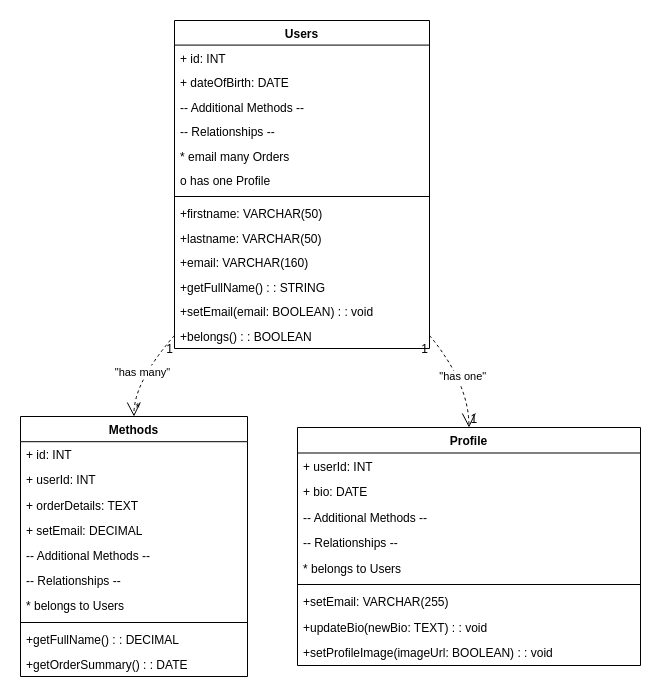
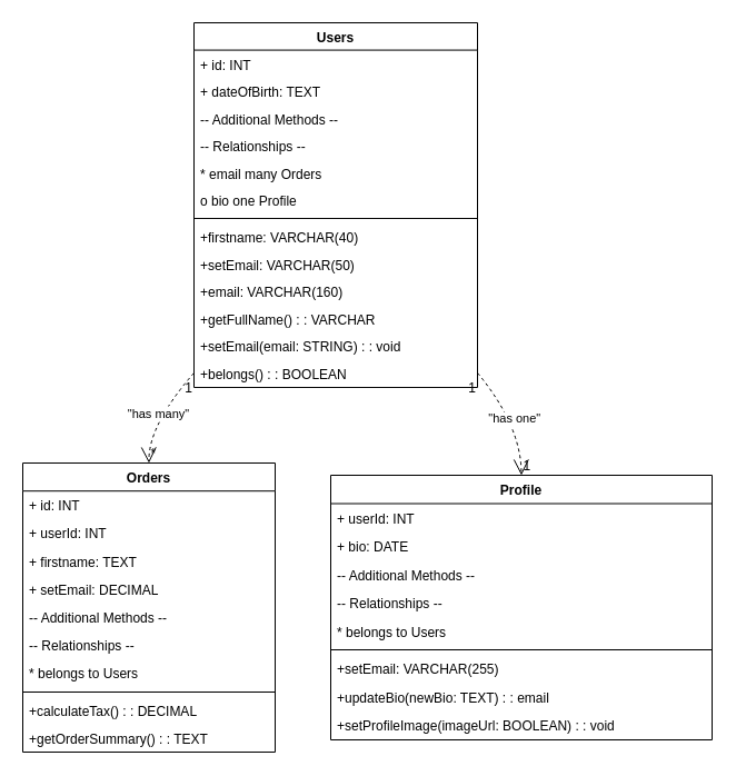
- <mxCell id="4" value="+ dateOfBirth: DATE" style="text;strokeColor=none;fillColor=none;align=left;verticalAlign=top;spacingLeft=4;spacingRight=4;overflow=hidden;rotatable=0;points=[[0,0.5],[1,0.5]];portConstraint=eastwest;" vertex="1" parent="2"><mxGeometry y="49" width="255" height="25" as="geometry" /></mxCell>
+ <mxCell id="4" value="+ dateOfBirth: TEXT" style="text;strokeColor=none;fillColor=none;align=left;verticalAlign=top;spacingLeft=4;spacingRight=4;overflow=hidden;rotatable=0;points=[[0,0.5],[1,0.5]];portConstraint=eastwest;" vertex="1" parent="2"><mxGeometry y="49" width="255" height="25" as="geometry" /></mxCell>
- <mxCell id="8" value="o has one Profile" style="text;strokeColor=none;fillColor=none;align=left;verticalAlign=top;spacingLeft=4;spacingRight=4;overflow=hidden;rotatable=0;points=[[0,0.5],[1,0.5]];portConstraint=eastwest;" vertex="1" parent="2"><mxGeometry y="147" width="255" height="25" as="geometry" /></mxCell>
+ <mxCell id="8" value="o bio one Profile" style="text;strokeColor=none;fillColor=none;align=left;verticalAlign=top;spacingLeft=4;spacingRight=4;overflow=hidden;rotatable=0;points=[[0,0.5],[1,0.5]];portConstraint=eastwest;" vertex="1" parent="2"><mxGeometry y="147" width="255" height="25" as="geometry" /></mxCell>
- <mxCell id="10" value="+firstname: VARCHAR(50)" style="text;strokeColor=none;fillColor=none;align=left;verticalAlign=top;spacingLeft=4;spacingRight=4;overflow=hidden;rotatable=0;points=[[0,0.5],[1,0.5]];portConstraint=eastwest;" vertex="1" parent="2"><mxGeometry y="180" width="255" height="25" as="geometry" /></mxCell>
+ <mxCell id="10" value="+firstname: VARCHAR(40)" style="text;strokeColor=none;fillColor=none;align=left;verticalAlign=top;spacingLeft=4;spacingRight=4;overflow=hidden;rotatable=0;points=[[0,0.5],[1,0.5]];portConstraint=eastwest;" vertex="1" parent="2"><mxGeometry y="180" width="255" height="25" as="geometry" /></mxCell>
- <mxCell id="11" value="+lastname: VARCHAR(50)" style="text;strokeColor=none;fillColor=none;align=left;verticalAlign=top;spacingLeft=4;spacingRight=4;overflow=hidden;rotatable=0;points=[[0,0.5],[1,0.5]];portConstraint=eastwest;" vertex="1" parent="2"><mxGeometry y="205" width="255" height="25" as="geometry" /></mxCell>
+ <mxCell id="11" value="+setEmail: VARCHAR(50)" style="text;strokeColor=none;fillColor=none;align=left;verticalAlign=top;spacingLeft=4;spacingRight=4;overflow=hidden;rotatable=0;points=[[0,0.5],[1,0.5]];portConstraint=eastwest;" vertex="1" parent="2"><mxGeometry y="205" width="255" height="25" as="geometry" /></mxCell>
- <mxCell id="13" value="+getFullName() : : STRING" style="text;strokeColor=none;fillColor=none;align=left;verticalAlign=top;spacingLeft=4;spacingRight=4;overflow=hidden;rotatable=0;points=[[0,0.5],[1,0.5]];portConstraint=eastwest;" vertex="1" parent="2"><mxGeometry y="254" width="255" height="25" as="geometry" /></mxCell>
+ <mxCell id="13" value="+getFullName() : : VARCHAR" style="text;strokeColor=none;fillColor=none;align=left;verticalAlign=top;spacingLeft=4;spacingRight=4;overflow=hidden;rotatable=0;points=[[0,0.5],[1,0.5]];portConstraint=eastwest;" vertex="1" parent="2"><mxGeometry y="254" width="255" height="25" as="geometry" /></mxCell>
- <mxCell id="14" value="+setEmail(email: BOOLEAN) : : void" style="text;strokeColor=none;fillColor=none;align=left;verticalAlign=top;spacingLeft=4;spacingRight=4;overflow=hidden;rotatable=0;points=[[0,0.5],[1,0.5]];portConstraint=eastwest;" vertex="1" parent="2"><mxGeometry y="278" width="255" height="25" as="geometry" /></mxCell>
+ <mxCell id="14" value="+setEmail(email: STRING) : : void" style="text;strokeColor=none;fillColor=none;align=left;verticalAlign=top;spacingLeft=4;spacingRight=4;overflow=hidden;rotatable=0;points=[[0,0.5],[1,0.5]];portConstraint=eastwest;" vertex="1" parent="2"><mxGeometry y="278" width="255" height="25" as="geometry" /></mxCell>
- <mxCell id="16" value="Methods" style="swimlane;fontStyle=1;align=center;verticalAlign=top;childLayout=stackLayout;horizontal=1;startSize=25.2;horizontalStack=0;resizeParent=1;resizeParentMax=0;resizeLast=0;collapsible=0;marginBottom=0;" vertex="1" parent="1"><mxGeometry x="20" y="416" width="227" height="260" as="geometry" /></mxCell>
+ <mxCell id="16" value="Orders" style="swimlane;fontStyle=1;align=center;verticalAlign=top;childLayout=stackLayout;horizontal=1;startSize=25.2;horizontalStack=0;resizeParent=1;resizeParentMax=0;resizeLast=0;collapsible=0;marginBottom=0;" vertex="1" parent="1"><mxGeometry x="20" y="416" width="227" height="260" as="geometry" /></mxCell>
- <mxCell id="19" value="+ orderDetails: TEXT" style="text;strokeColor=none;fillColor=none;align=left;verticalAlign=top;spacingLeft=4;spacingRight=4;overflow=hidden;rotatable=0;points=[[0,0.5],[1,0.5]];portConstraint=eastwest;" vertex="1" parent="16"><mxGeometry y="76" width="227" height="25" as="geometry" /></mxCell>
+ <mxCell id="19" value="+ firstname: TEXT" style="text;strokeColor=none;fillColor=none;align=left;verticalAlign=top;spacingLeft=4;spacingRight=4;overflow=hidden;rotatable=0;points=[[0,0.5],[1,0.5]];portConstraint=eastwest;" vertex="1" parent="16"><mxGeometry y="76" width="227" height="25" as="geometry" /></mxCell>
- <mxCell id="35" value="+updateBio(newBio: TEXT) : : void" style="text;strokeColor=none;fillColor=none;align=left;verticalAlign=top;spacingLeft=4;spacingRight=4;overflow=hidden;rotatable=0;points=[[0,0.5],[1,0.5]];portConstraint=eastwest;" vertex="1" parent="27"><mxGeometry y="187" width="343" height="26" as="geometry" /></mxCell>
+ <mxCell id="35" value="+updateBio(newBio: TEXT) : : email" style="text;strokeColor=none;fillColor=none;align=left;verticalAlign=top;spacingLeft=4;spacingRight=4;overflow=hidden;rotatable=0;points=[[0,0.5],[1,0.5]];portConstraint=eastwest;" vertex="1" parent="27"><mxGeometry y="187" width="343" height="26" as="geometry" /></mxCell>
- <mxCell id="25" value="+getFullName() : : DECIMAL" style="text;strokeColor=none;fillColor=none;align=left;verticalAlign=top;spacingLeft=4;spacingRight=4;overflow=hidden;rotatable=0;points=[[0,0.5],[1,0.5]];portConstraint=eastwest;" vertex="1" parent="16"><mxGeometry y="210" width="227" height="25" as="geometry" /></mxCell>
+ <mxCell id="25" value="+calculateTax() : : DECIMAL" style="text;strokeColor=none;fillColor=none;align=left;verticalAlign=top;spacingLeft=4;spacingRight=4;overflow=hidden;rotatable=0;points=[[0,0.5],[1,0.5]];portConstraint=eastwest;" vertex="1" parent="16"><mxGeometry y="210" width="227" height="25" as="geometry" /></mxCell>
- <mxCell id="26" value="+getOrderSummary() : : DATE" style="text;strokeColor=none;fillColor=none;align=left;verticalAlign=top;spacingLeft=4;spacingRight=4;overflow=hidden;rotatable=0;points=[[0,0.5],[1,0.5]];portConstraint=eastwest;" vertex="1" parent="16"><mxGeometry y="235" width="227" height="25" as="geometry" /></mxCell>
+ <mxCell id="26" value="+getOrderSummary() : : TEXT" style="text;strokeColor=none;fillColor=none;align=left;verticalAlign=top;spacingLeft=4;spacingRight=4;overflow=hidden;rotatable=0;points=[[0,0.5],[1,0.5]];portConstraint=eastwest;" vertex="1" parent="16"><mxGeometry y="235" width="227" height="25" as="geometry" /></mxCell>
